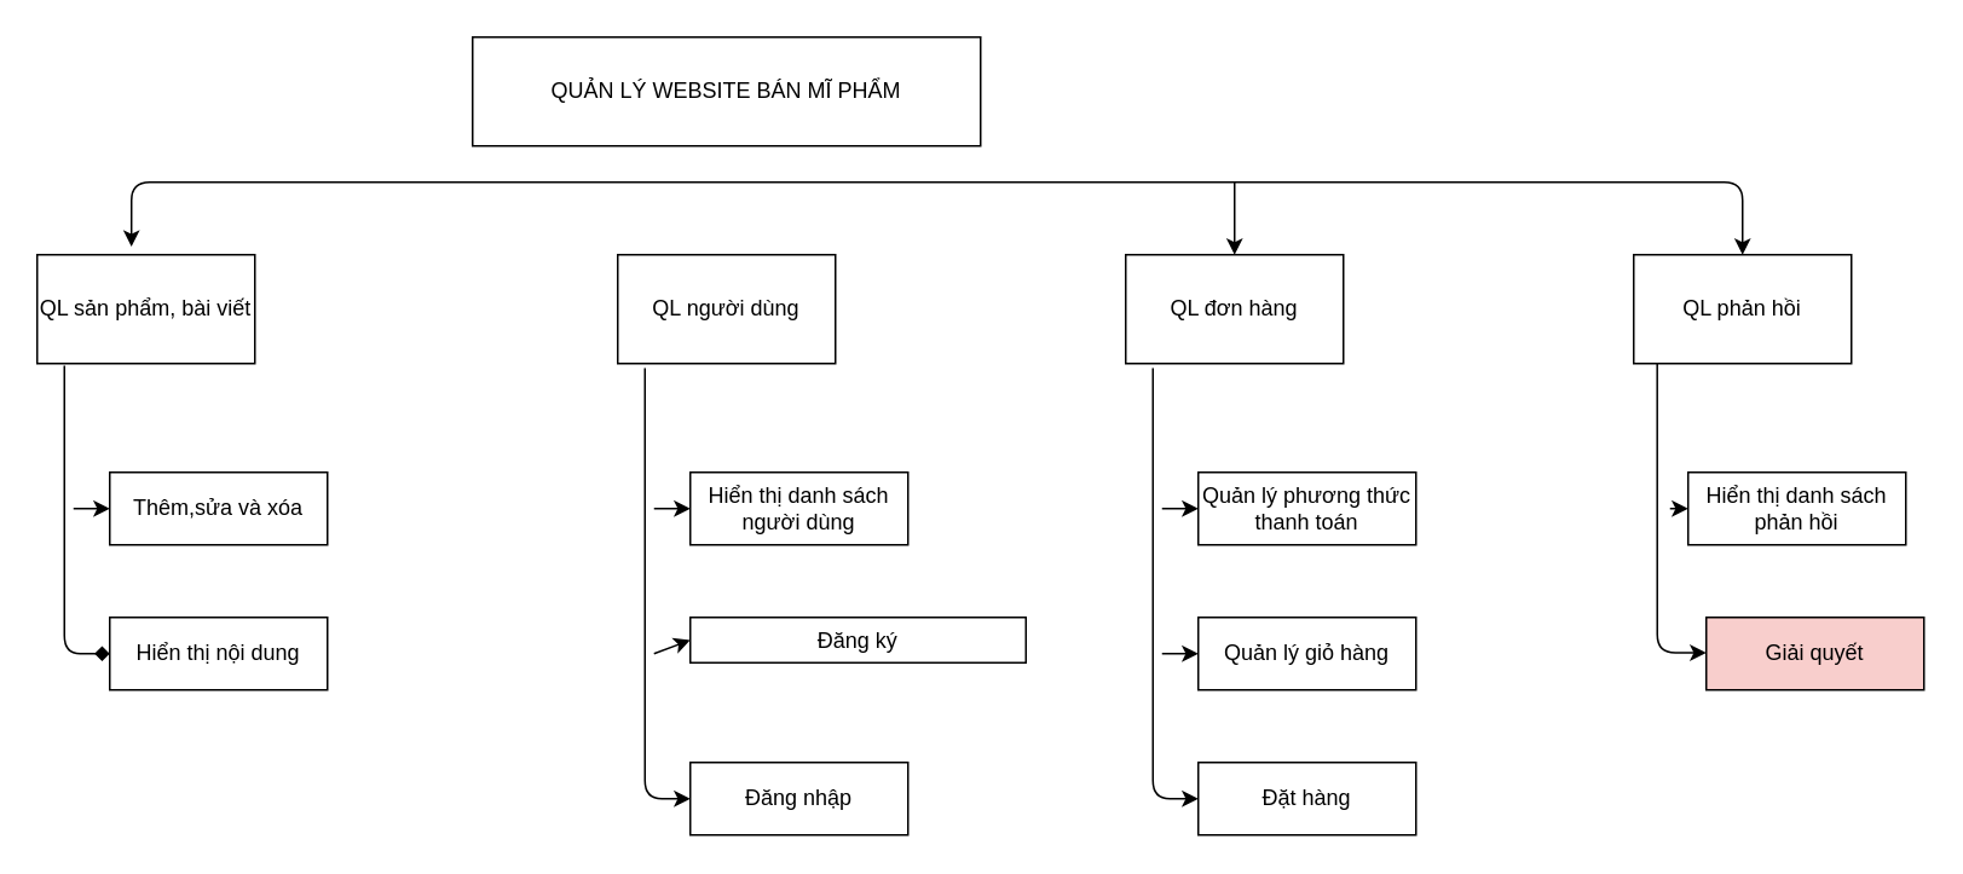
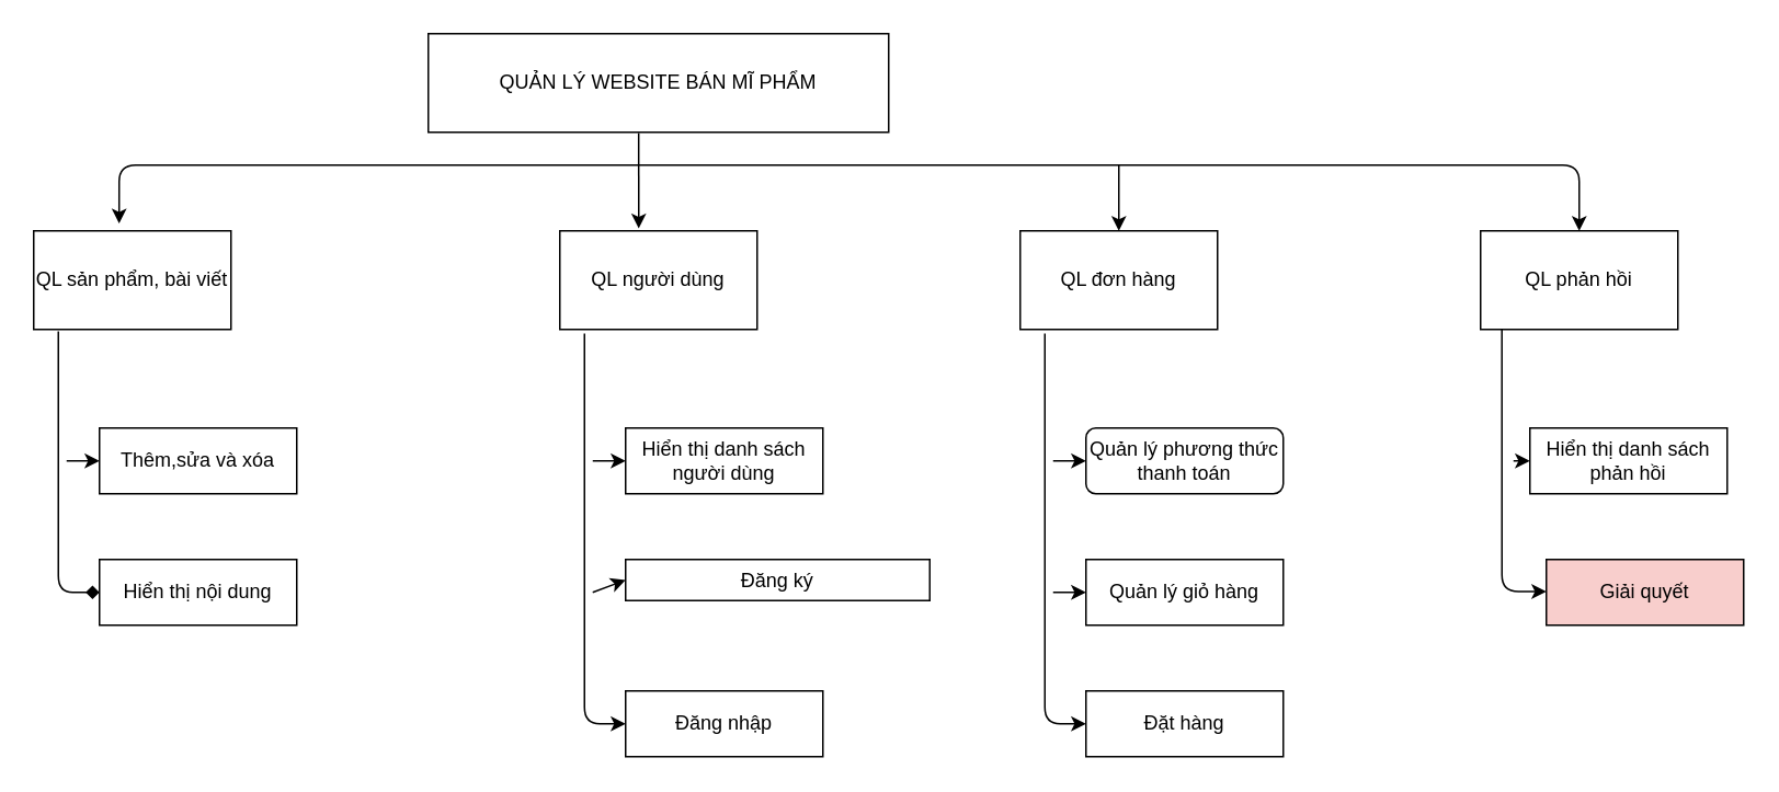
+ <mxCell id="19" value="" style="endArrow=classic;html=1;exitX=0.457;exitY=1.008;exitDx=0;exitDy=0;exitPerimeter=0;entryX=0.4;entryY=-0.025;entryDx=0;entryDy=0;entryPerimeter=0;" edge="1" parent="1" source="2" target="4"><mxGeometry width="50" height="50" relative="1" as="geometry"><mxPoint x="610" y="60" as="sourcePoint" /><mxPoint x="660" y="10" as="targetPoint" /></mxGeometry></mxCell>
- <mxCell id="13" value="Quản lý phương thức thanh toán" style="rounded=0;whiteSpace=wrap;html=1;" vertex="1" parent="1"><mxGeometry x="660" y="260" width="120" height="40" as="geometry" /></mxCell>
+ <mxCell id="13" value="Quản lý phương thức thanh toán" style="whiteSpace=wrap;html=1;rounded=1;" vertex="1" parent="1"><mxGeometry x="660" y="260" width="120" height="40" as="geometry" /></mxCell>
